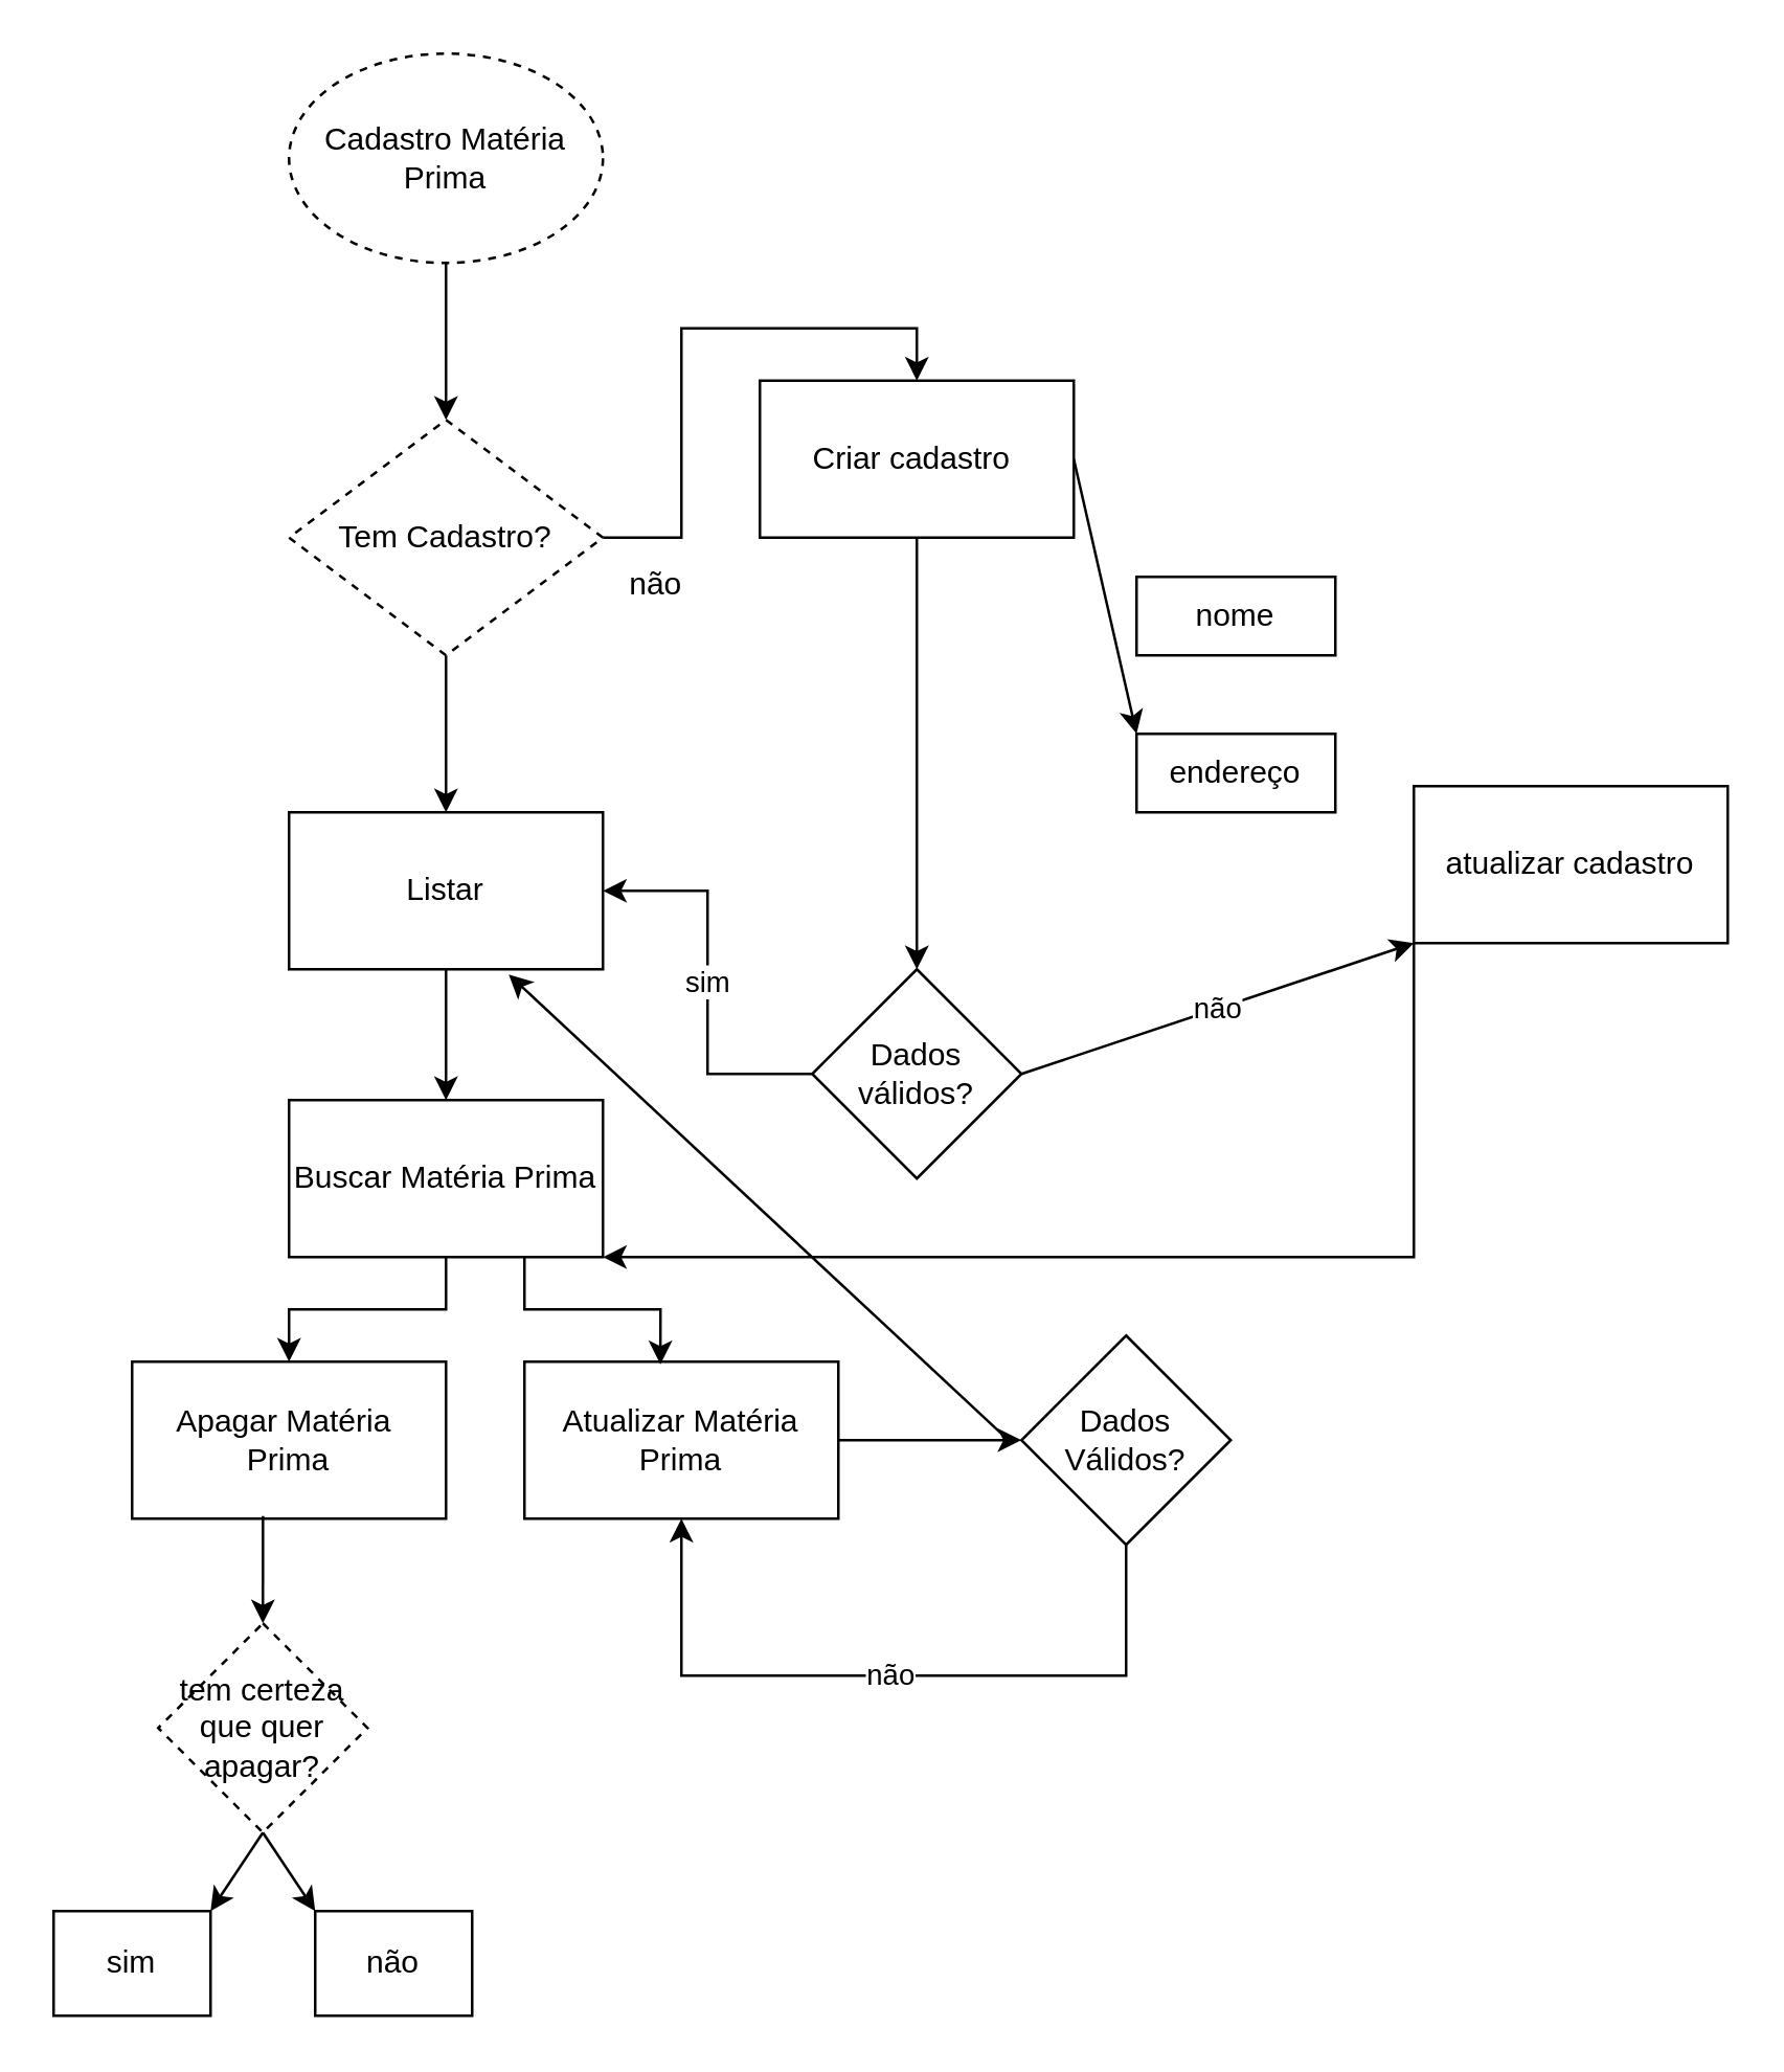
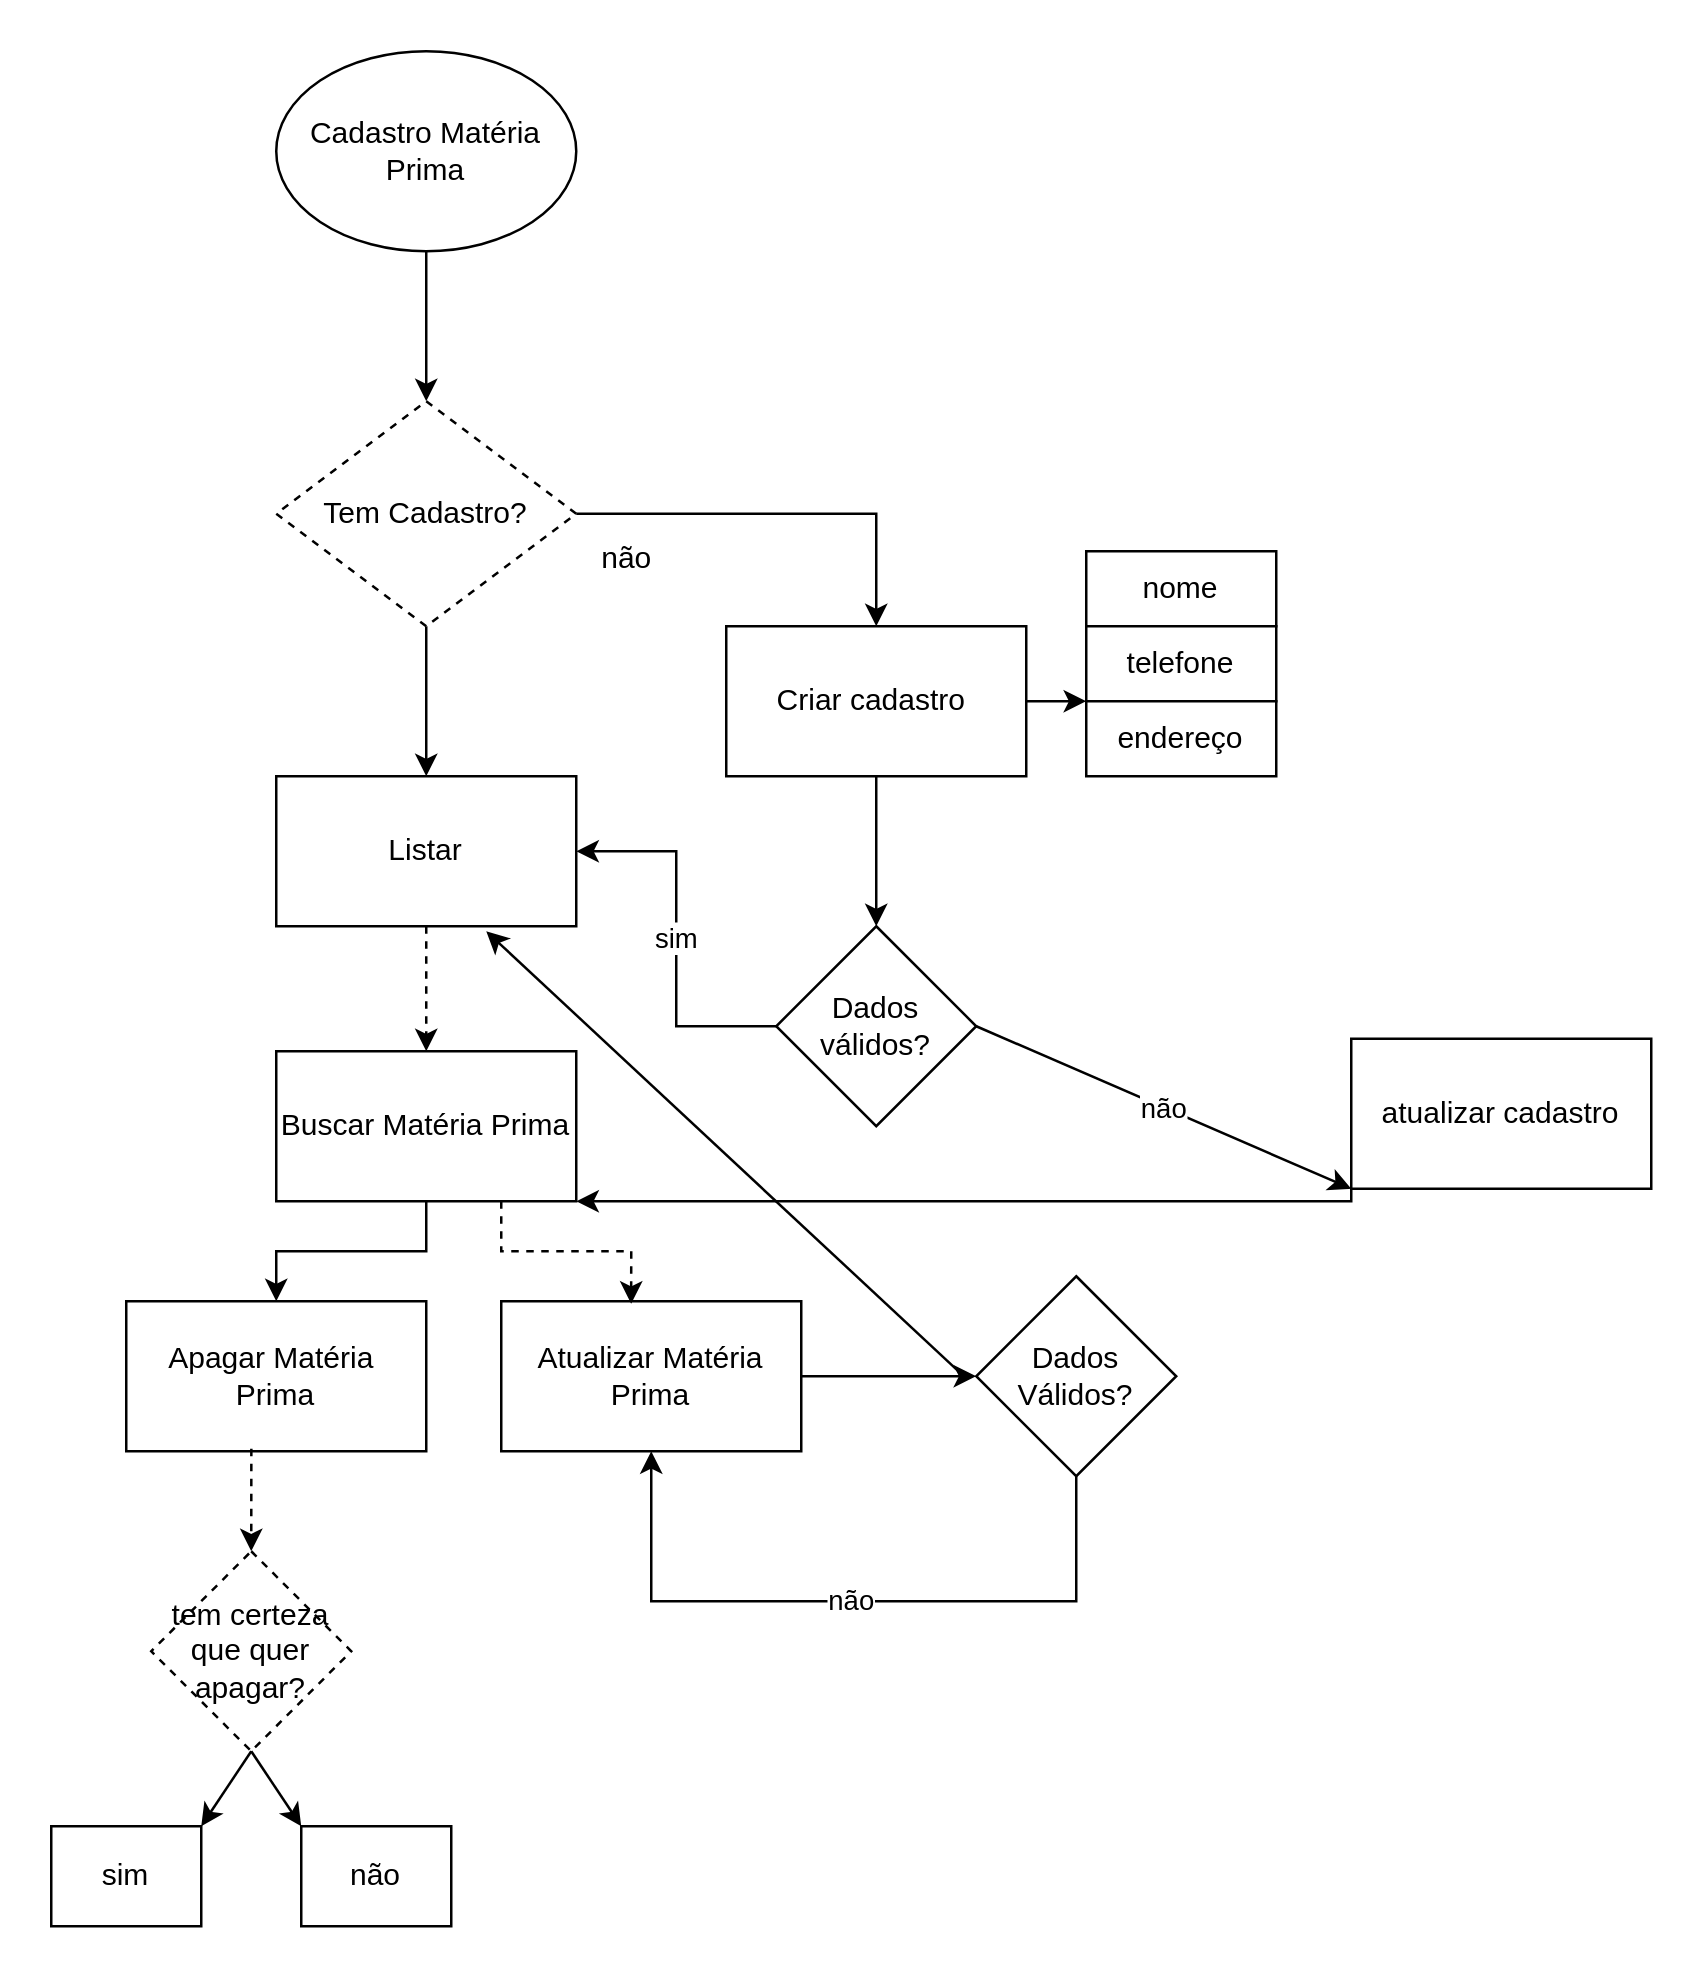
- <mxCell id="3" value="Cadastro Matéria&lt;div&gt;Prima&lt;/div&gt;" style="ellipse;whiteSpace=wrap;html=1;dashed=1;" parent="1" vertex="1"><mxGeometry x="110" y="20" width="120" height="80" as="geometry" /></mxCell>
+ <mxCell id="3" value="Cadastro Matéria&lt;div&gt;Prima&lt;/div&gt;" style="ellipse;whiteSpace=wrap;html=1;" parent="1" vertex="1"><mxGeometry x="110" y="20" width="120" height="80" as="geometry" /></mxCell>
- <mxCell id="10" value="Criar cadastro&amp;nbsp;" style="rounded=0;whiteSpace=wrap;html=1;" parent="1" vertex="1"><mxGeometry x="290" y="145" width="120" height="60" as="geometry" /></mxCell>
+ <mxCell id="10" value="Criar cadastro&amp;nbsp;" style="rounded=0;whiteSpace=wrap;html=1;" parent="1" vertex="1"><mxGeometry x="290" y="250" width="120" height="60" as="geometry" /></mxCell>
+ <mxCell id="23" value="telefone" style="rounded=0;whiteSpace=wrap;html=1;" parent="1" vertex="1"><mxGeometry x="434" y="250" width="76" height="30" as="geometry" /></mxCell>
- <mxCell id="26" value="atualizar cadastro" style="rounded=0;whiteSpace=wrap;html=1;" parent="1" vertex="1"><mxGeometry x="540" y="300" width="120" height="60" as="geometry" /></mxCell>
+ <mxCell id="26" value="atualizar cadastro" style="rounded=0;whiteSpace=wrap;html=1;" parent="1" vertex="1"><mxGeometry x="540" y="415" width="120" height="60" as="geometry" /></mxCell>
- <mxCell id="7" style="edgeStyle=orthogonalEdgeStyle;rounded=0;orthogonalLoop=1;jettySize=auto;html=1;entryX=0.5;entryY=0;entryDx=0;entryDy=0;" parent="1" source="8" target="12" edge="1"><mxGeometry relative="1" as="geometry" /></mxCell>
+ <mxCell id="7" style="edgeStyle=orthogonalEdgeStyle;rounded=0;orthogonalLoop=1;jettySize=auto;html=1;entryX=0.5;entryY=0;entryDx=0;entryDy=0;dashed=1;" parent="1" source="8" target="12" edge="1"><mxGeometry relative="1" as="geometry" /></mxCell>
- <mxCell id="19" style="edgeStyle=orthogonalEdgeStyle;rounded=0;orthogonalLoop=1;jettySize=auto;html=1;exitX=0.75;exitY=1;exitDx=0;exitDy=0;entryX=0.433;entryY=0.017;entryDx=0;entryDy=0;entryPerimeter=0;" parent="1" source="12" target="18" edge="1"><mxGeometry relative="1" as="geometry" /></mxCell>
+ <mxCell id="19" style="edgeStyle=orthogonalEdgeStyle;rounded=0;orthogonalLoop=1;jettySize=auto;html=1;exitX=0.75;exitY=1;exitDx=0;exitDy=0;entryX=0.433;entryY=0.017;entryDx=0;entryDy=0;entryPerimeter=0;dashed=1;" parent="1" source="12" target="18" edge="1"><mxGeometry relative="1" as="geometry" /></mxCell>
- <mxCell id="29" value="" style="endArrow=classic;html=1;rounded=0;exitX=0.417;exitY=0.983;exitDx=0;exitDy=0;exitPerimeter=0;entryX=0.5;entryY=0;entryDx=0;entryDy=0;" parent="1" source="16" target="28" edge="1"><mxGeometry width="50" height="50" relative="1" as="geometry"><mxPoint x="410" y="370" as="sourcePoint" /><mxPoint x="460" y="320" as="targetPoint" /></mxGeometry></mxCell>
+ <mxCell id="29" value="" style="endArrow=classic;html=1;rounded=0;exitX=0.417;exitY=0.983;exitDx=0;exitDy=0;exitPerimeter=0;entryX=0.5;entryY=0;entryDx=0;entryDy=0;dashed=1;" parent="1" source="16" target="28" edge="1"><mxGeometry width="50" height="50" relative="1" as="geometry"><mxPoint x="410" y="370" as="sourcePoint" /><mxPoint x="460" y="320" as="targetPoint" /></mxGeometry></mxCell>
